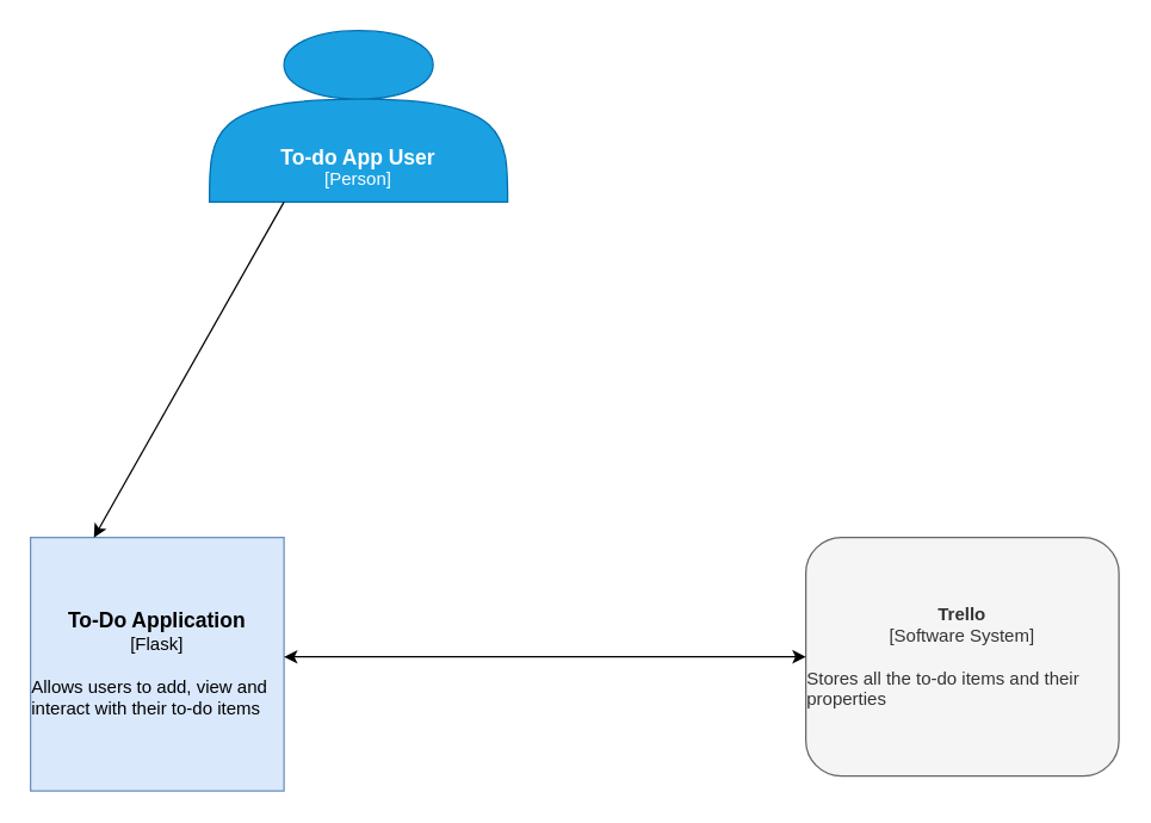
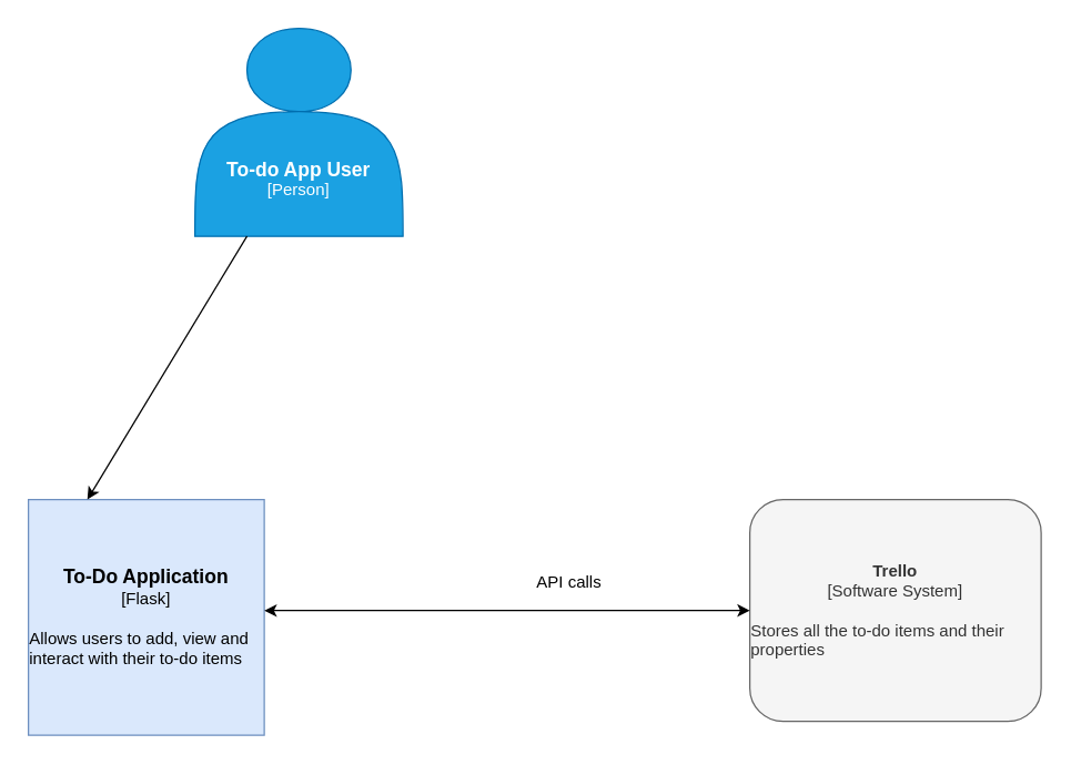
- <mxCell id="2" value="&lt;b style=&quot;font-size: 14px&quot;&gt;&lt;br&gt;&lt;br&gt;&lt;br&gt;&lt;br&gt;To-do App User&lt;/b&gt;&lt;br&gt;[Person]" style="shape=actor;whiteSpace=wrap;html=1;fillColor=#1ba1e2;strokeColor=#006EAF;fontColor=#ffffff;" parent="1" vertex="1"><mxGeometry x="140" y="20" width="200" height="115" as="geometry" /></mxCell>
+ <mxCell id="2" value="&lt;b style=&quot;font-size: 14px&quot;&gt;&lt;br&gt;&lt;br&gt;&lt;br&gt;&lt;br&gt;To-do App User&lt;/b&gt;&lt;br&gt;[Person]" style="shape=actor;whiteSpace=wrap;html=1;fillColor=#1ba1e2;strokeColor=#006EAF;fontColor=#ffffff;" parent="1" vertex="1"><mxGeometry x="140" y="20" width="150" height="150" as="geometry" /></mxCell>
+ <mxCell id="4" value="API calls" style="text;html=1;strokeColor=none;fillColor=none;align=center;verticalAlign=middle;whiteSpace=wrap;rounded=0;" parent="1" vertex="1"><mxGeometry x="370" y="410" width="80" height="20" as="geometry" /></mxCell>
